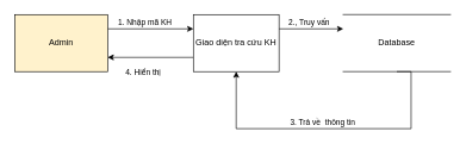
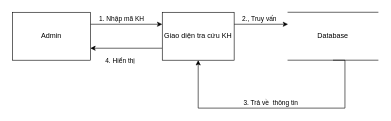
- <mxCell id="9" value="Admin" style="rounded=0;whiteSpace=wrap;html=1;fillColor=#fff2cc;" vertex="1" parent="1"><mxGeometry x="20" y="20" width="130" height="80" as="geometry" /></mxCell>
+ <mxCell id="9" value="Admin" style="rounded=0;whiteSpace=wrap;html=1;" vertex="1" parent="1"><mxGeometry x="20" y="20" width="130" height="80" as="geometry" /></mxCell>
